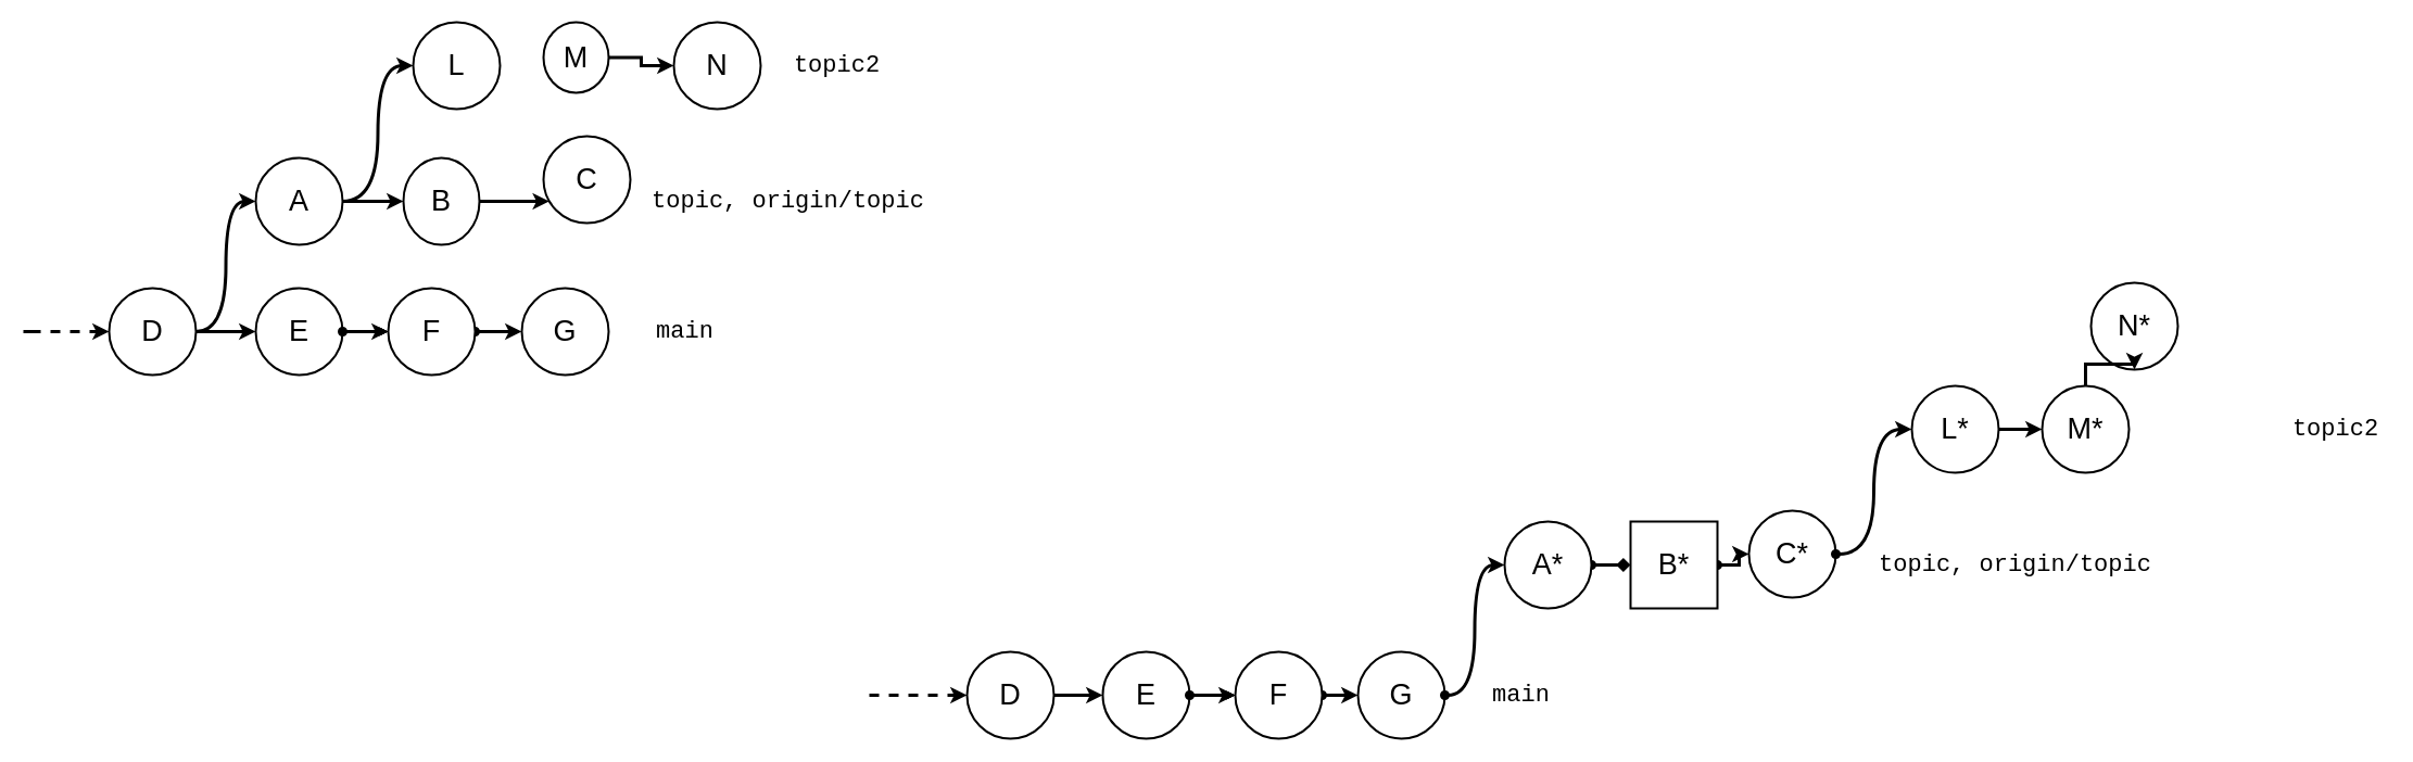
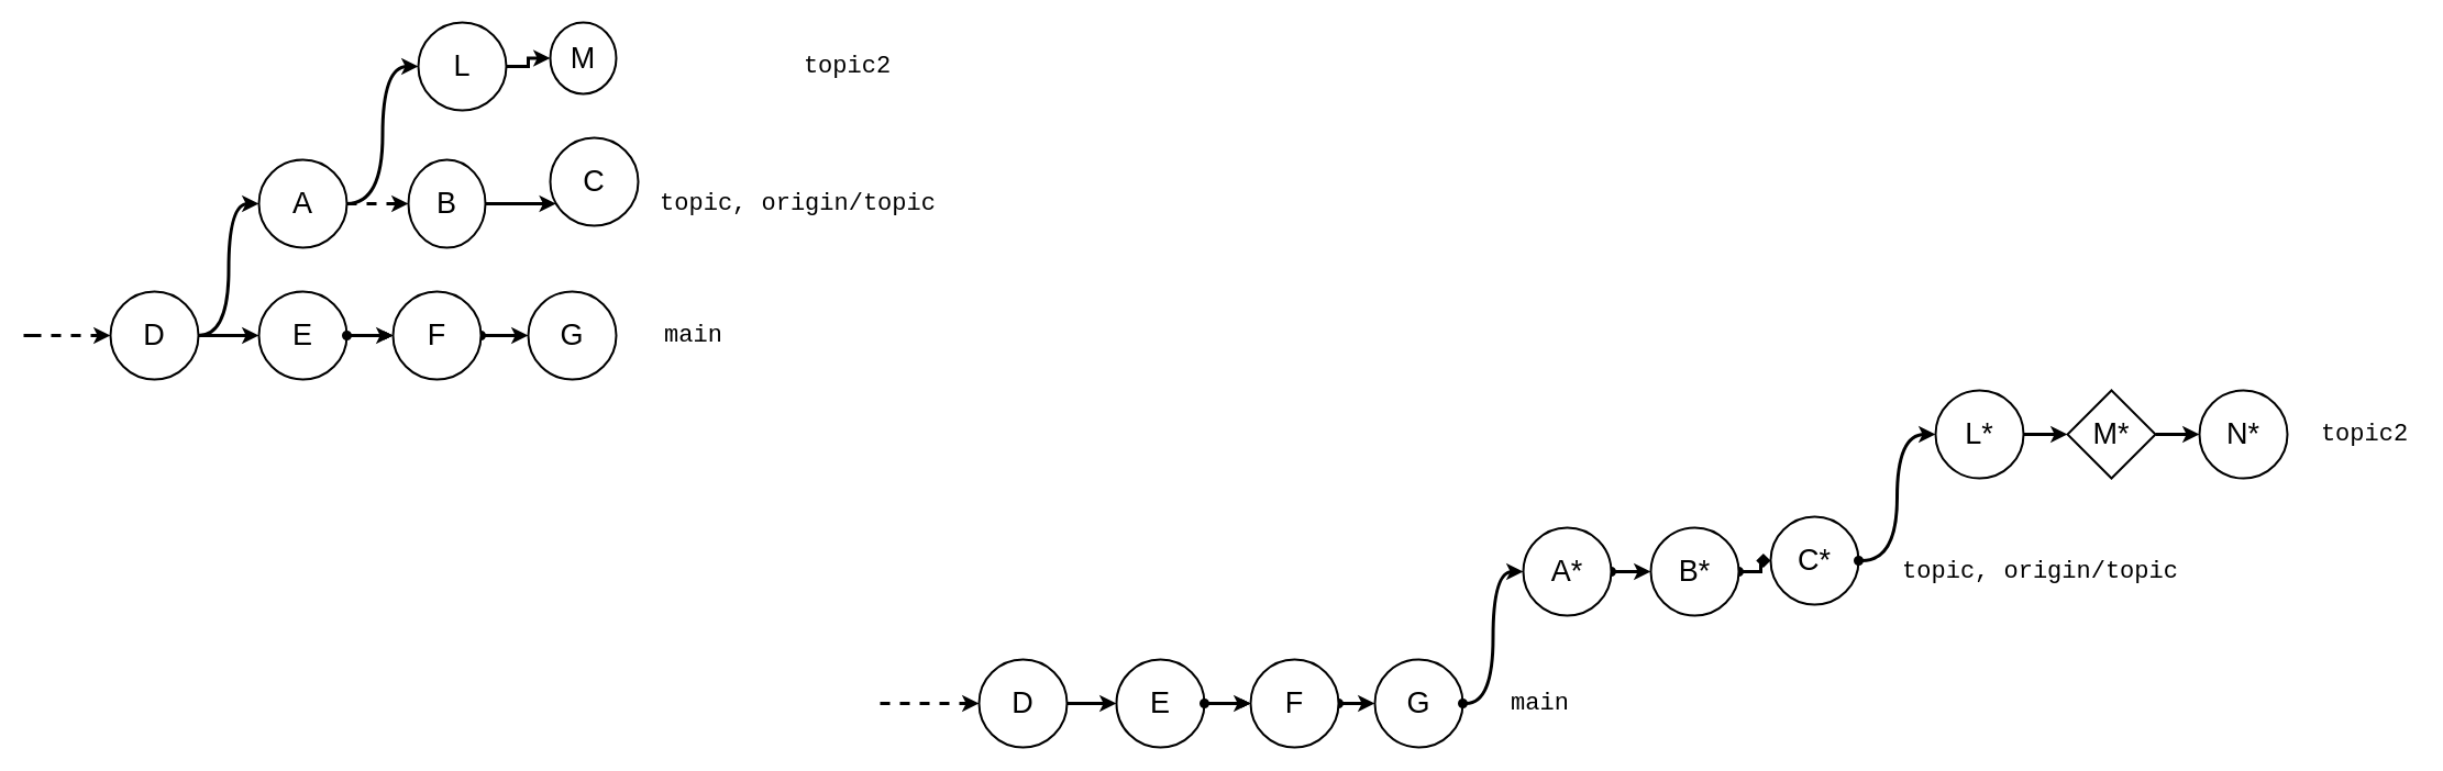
- <mxCell id="9" value="" style="edgeStyle=orthogonalEdgeStyle;rounded=0;orthogonalLoop=1;jettySize=auto;html=1;strokeWidth=3;endSize=6;" parent="1" source="10" target="5" edge="1"><mxGeometry relative="1" as="geometry" /></mxCell>
+ <mxCell id="19" value="" style="edgeStyle=orthogonalEdgeStyle;rounded=0;orthogonalLoop=1;jettySize=auto;html=1;strokeWidth=3;" parent="1" source="20" target="10" edge="1"><mxGeometry relative="1" as="geometry" /></mxCell>
- <mxCell id="5" value="N" style="ellipse;whiteSpace=wrap;html=1;aspect=fixed;strokeWidth=2;fontSize=27;fillColor=light-dark(#FFFFFF,#02B006);fontColor=light-dark(#000000,#FFFFFF);strokeColor=default;align=center;verticalAlign=middle;fontFamily=Helvetica;" parent="1" vertex="1"><mxGeometry x="620" y="20" width="80" height="80" as="geometry" /></mxCell>
- <mxCell id="6" value="" style="edgeStyle=orthogonalEdgeStyle;rounded=0;orthogonalLoop=1;jettySize=auto;html=1;entryX=0;entryY=0.5;entryDx=0;entryDy=0;strokeWidth=3;" parent="1" source="7" target="18" edge="1"><mxGeometry relative="1" as="geometry"><mxPoint x="270" y="235" as="targetPoint" /><Array as="points"><mxPoint x="360" y="185" /><mxPoint x="360" y="185" /></Array></mxGeometry></mxCell>
+ <mxCell id="6" value="" style="edgeStyle=orthogonalEdgeStyle;rounded=0;orthogonalLoop=1;jettySize=auto;html=1;entryX=0;entryY=0.5;entryDx=0;entryDy=0;strokeWidth=3;dashed=1;" parent="1" source="7" target="18" edge="1"><mxGeometry relative="1" as="geometry"><mxPoint x="270" y="235" as="targetPoint" /><Array as="points"><mxPoint x="360" y="185" /><mxPoint x="360" y="185" /></Array></mxGeometry></mxCell>
- <mxCell id="30" value="N*" style="ellipse;whiteSpace=wrap;html=1;aspect=fixed;strokeWidth=2;fontSize=27;fillColor=light-dark(#FFFFFF,#02B006);fontColor=light-dark(#000000,#FFFFFF);strokeColor=default;align=center;verticalAlign=middle;fontFamily=Helvetica;" vertex="1" parent="1"><mxGeometry x="1925" y="260" width="80" height="80" as="geometry" /></mxCell>
+ <mxCell id="30" value="N*" style="ellipse;whiteSpace=wrap;html=1;aspect=fixed;strokeWidth=2;fontSize=27;fillColor=light-dark(#FFFFFF,#02B006);fontColor=light-dark(#000000,#FFFFFF);strokeColor=default;align=center;verticalAlign=middle;fontFamily=Helvetica;" vertex="1" parent="1"><mxGeometry x="2000" y="355" width="80" height="80" as="geometry" /></mxCell>
- <mxCell id="35" value="M*" style="ellipse;whiteSpace=wrap;html=1;aspect=fixed;strokeWidth=2;fontSize=27;fillColor=light-dark(#FFFFFF,#02B006);fontColor=light-dark(#000000,#FFFFFF);strokeColor=default;align=center;verticalAlign=middle;fontFamily=Helvetica;" vertex="1" parent="1"><mxGeometry x="1880" y="355" width="80" height="80" as="geometry" /></mxCell>
+ <mxCell id="35" value="M*" style="rhombus;whiteSpace=wrap;html=1;aspect=fixed;strokeWidth=2;fontSize=27;fillColor=light-dark(#FFFFFF,#02B006);fontColor=light-dark(#000000,#FFFFFF);strokeColor=default;align=center;verticalAlign=middle;fontFamily=Helvetica;" vertex="1" parent="1"><mxGeometry x="1880" y="355" width="80" height="80" as="geometry" /></mxCell>
- <mxCell id="42" value="" style="edgeStyle=orthogonalEdgeStyle;rounded=0;orthogonalLoop=1;jettySize=auto;html=1;strokeColor=default;strokeWidth=3;align=center;verticalAlign=middle;fontFamily=Helvetica;fontSize=27;fontColor=light-dark(#000000,#000000);labelBackgroundColor=default;startArrow=oval;startFill=1;endArrow=classic;endSize=6;" edge="1" parent="1" source="43" target="49"><mxGeometry relative="1" as="geometry" /></mxCell>
+ <mxCell id="42" value="" style="edgeStyle=orthogonalEdgeStyle;rounded=0;orthogonalLoop=1;jettySize=auto;html=1;strokeColor=default;strokeWidth=3;align=center;verticalAlign=middle;fontFamily=Helvetica;fontSize=27;fontColor=light-dark(#000000,#000000);labelBackgroundColor=default;startArrow=oval;startFill=1;endArrow=diamond;endSize=6;" edge="1" parent="1" source="43" target="49"><mxGeometry relative="1" as="geometry" /></mxCell>
- <mxCell id="31" value="" style="edgeStyle=orthogonalEdgeStyle;rounded=0;orthogonalLoop=1;jettySize=auto;html=1;strokeColor=default;strokeWidth=3;align=center;verticalAlign=middle;fontFamily=Helvetica;fontSize=27;fontColor=light-dark(#000000,#000000);labelBackgroundColor=default;startArrow=oval;startFill=1;endArrow=diamond;endSize=6;" edge="1" parent="1" source="32" target="43"><mxGeometry relative="1" as="geometry" /></mxCell>
+ <mxCell id="31" value="" style="edgeStyle=orthogonalEdgeStyle;rounded=0;orthogonalLoop=1;jettySize=auto;html=1;strokeColor=default;strokeWidth=3;align=center;verticalAlign=middle;fontFamily=Helvetica;fontSize=27;fontColor=light-dark(#000000,#000000);labelBackgroundColor=default;startArrow=oval;startFill=1;endArrow=classic;endSize=6;" edge="1" parent="1" source="32" target="43"><mxGeometry relative="1" as="geometry" /></mxCell>
- <mxCell id="43" value="B*" style="whiteSpace=wrap;html=1;aspect=fixed;strokeWidth=2;fontSize=27;fillColor=light-dark(#FFFFFF,#FF0800);fontColor=light-dark(#000000,#FFFFFF);strokeColor=default;align=center;verticalAlign=middle;fontFamily=Helvetica;rounded=0;" vertex="1" parent="1"><mxGeometry x="1501" y="480" width="80" height="80" as="geometry" /></mxCell>
+ <mxCell id="43" value="B*" style="ellipse;whiteSpace=wrap;html=1;aspect=fixed;strokeWidth=2;fontSize=27;fillColor=light-dark(#FFFFFF,#FF0800);fontColor=light-dark(#000000,#FFFFFF);strokeColor=default;align=center;verticalAlign=middle;fontFamily=Helvetica;" vertex="1" parent="1"><mxGeometry x="1501" y="480" width="80" height="80" as="geometry" /></mxCell>
